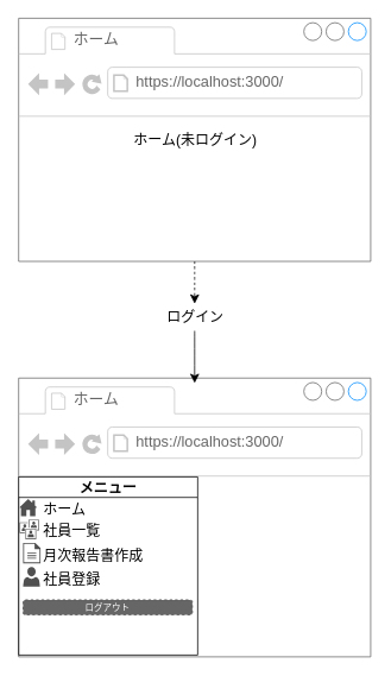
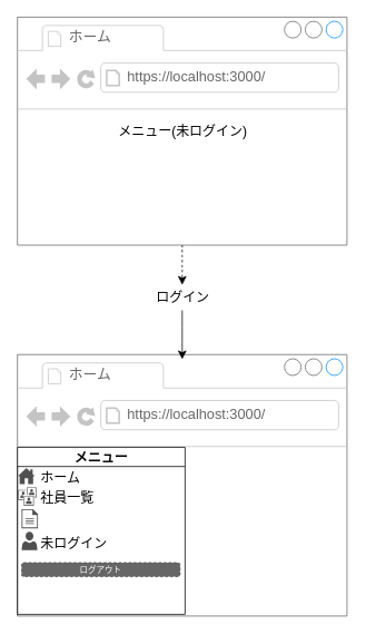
- <mxCell id="2" value="ホーム(未ログイン)" style="strokeWidth=1;shadow=0;dashed=0;align=center;html=1;shape=mxgraph.mockup.containers.browserWindow;rSize=0;strokeColor=#666666;strokeColor2=#008cff;strokeColor3=#c4c4c4;mainText=,;recursiveResize=0;fontSize=16;" vertex="1" parent="1"><mxGeometry x="20" y="20" width="395.13" height="273" as="geometry" /></mxCell>
+ <mxCell id="2" value="メニュー(未ログイン)" style="strokeWidth=1;shadow=0;dashed=0;align=center;html=1;shape=mxgraph.mockup.containers.browserWindow;rSize=0;strokeColor=#666666;strokeColor2=#008cff;strokeColor3=#c4c4c4;mainText=,;recursiveResize=0;fontSize=16;" vertex="1" parent="1"><mxGeometry x="20" y="20" width="395.13" height="273" as="geometry" /></mxCell>
- <mxCell id="20" value="月次報告書作成" style="text;html=1;strokeColor=none;fillColor=none;align=left;verticalAlign=middle;whiteSpace=wrap;rounded=0;fontSize=16;" vertex="1" parent="1"><mxGeometry x="46" y="612" width="175" height="22" as="geometry" /></mxCell>
- <mxCell id="21" value="社員登録" style="text;html=1;strokeColor=none;fillColor=none;align=left;verticalAlign=middle;whiteSpace=wrap;rounded=0;fontSize=16;" vertex="1" parent="1"><mxGeometry x="46" y="639" width="175" height="22" as="geometry" /></mxCell>
+ <mxCell id="21" value="未ログイン" style="text;html=1;strokeColor=none;fillColor=none;align=left;verticalAlign=middle;whiteSpace=wrap;rounded=0;fontSize=16;" vertex="1" parent="1"><mxGeometry x="46" y="639" width="175" height="22" as="geometry" /></mxCell>
